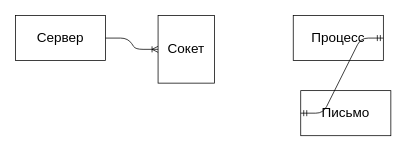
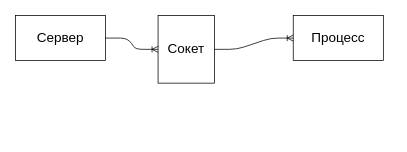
+ <mxCell id="7" value="" style="edgeStyle=entityRelationEdgeStyle;fontSize=12;html=1;endArrow=ERoneToMany;exitX=1;exitY=0.5;exitDx=0;exitDy=0;entryX=0;entryY=0.5;entryDx=0;entryDy=0;" edge="1" parent="1" source="4" target="3"><mxGeometry width="100" height="100" relative="1" as="geometry"><mxPoint x="150" y="60" as="sourcePoint" /><mxPoint x="220" y="60" as="targetPoint" /></mxGeometry></mxCell>
- <mxCell id="8" value="" style="edgeStyle=entityRelationEdgeStyle;fontSize=12;html=1;endArrow=ERmandOne;startArrow=ERmandOne;exitX=1;exitY=0.5;exitDx=0;exitDy=0;entryX=0;entryY=0.5;entryDx=0;entryDy=0;" edge="1" parent="1" source="3" target="5"><mxGeometry width="100" height="100" relative="1" as="geometry"><mxPoint x="20" y="450" as="sourcePoint" /><mxPoint x="120" y="350" as="targetPoint" /></mxGeometry></mxCell>
- <mxCell id="5" value="&lt;span style=&quot;font-size: 18px&quot;&gt;Письмо&lt;/span&gt;" style="rounded=0;whiteSpace=wrap;html=1;" vertex="1" parent="1"><mxGeometry x="400" y="120" width="120" height="60" as="geometry" /></mxCell>
